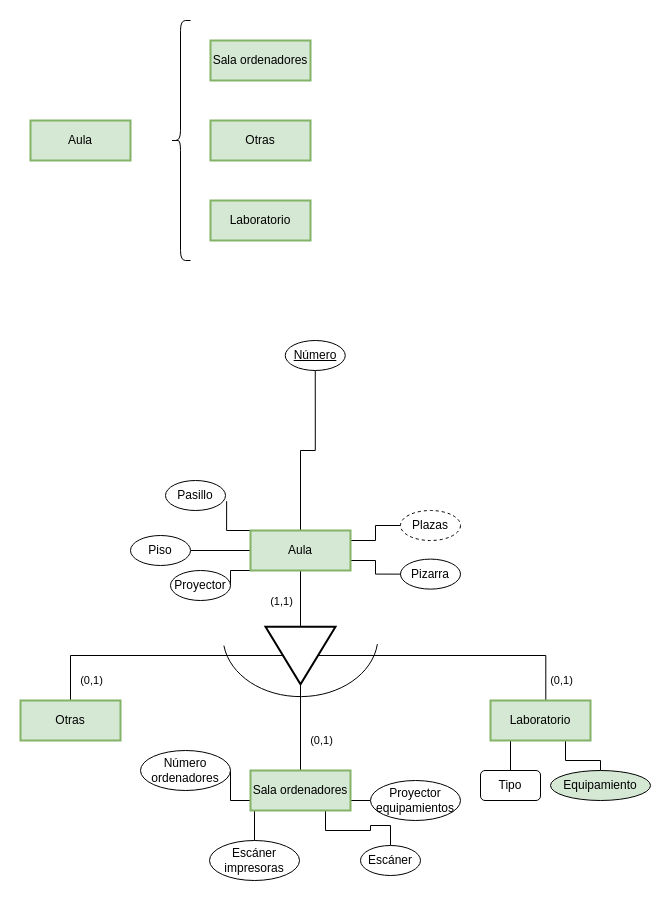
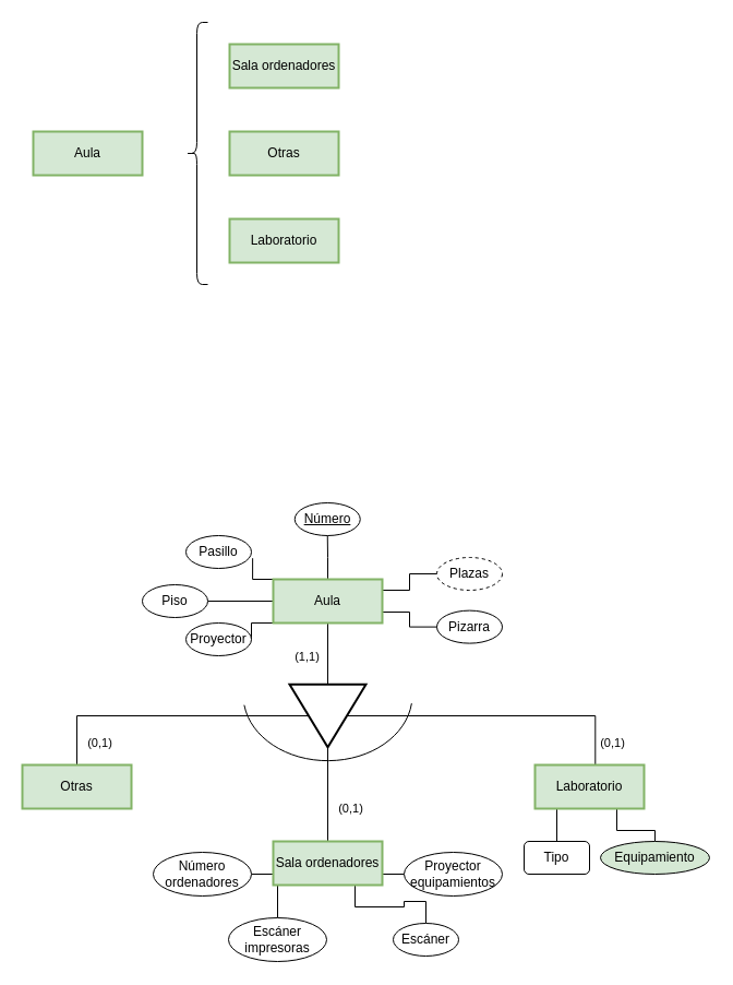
- <mxCell id="41" value="Número" style="ellipse;whiteSpace=wrap;html=1;align=center;fontStyle=4" vertex="1" parent="1"><mxGeometry x="284.75" y="340" width="60" height="30" as="geometry" /></mxCell>
+ <mxCell id="41" value="Número" style="ellipse;whiteSpace=wrap;html=1;align=center;fontStyle=4" vertex="1" parent="1"><mxGeometry x="269.75" y="460" width="60" height="30" as="geometry" /></mxCell>
- <mxCell id="37" value="Pasillo" style="ellipse;whiteSpace=wrap;html=1;align=center;" vertex="1" parent="1"><mxGeometry x="165" y="480" width="60" height="30" as="geometry" /></mxCell>
+ <mxCell id="37" value="Pasillo" style="ellipse;whiteSpace=wrap;html=1;align=center;" vertex="1" parent="1"><mxGeometry x="170" y="490" width="60" height="30" as="geometry" /></mxCell>
- <mxCell id="29" value="Número ordenadores" style="ellipse;whiteSpace=wrap;html=1;align=center;" vertex="1" parent="1"><mxGeometry x="140" y="750" width="90" height="40" as="geometry" /></mxCell>
+ <mxCell id="29" value="Número ordenadores" style="ellipse;whiteSpace=wrap;html=1;align=center;" vertex="1" parent="1"><mxGeometry x="140" y="780" width="90" height="40" as="geometry" /></mxCell>
